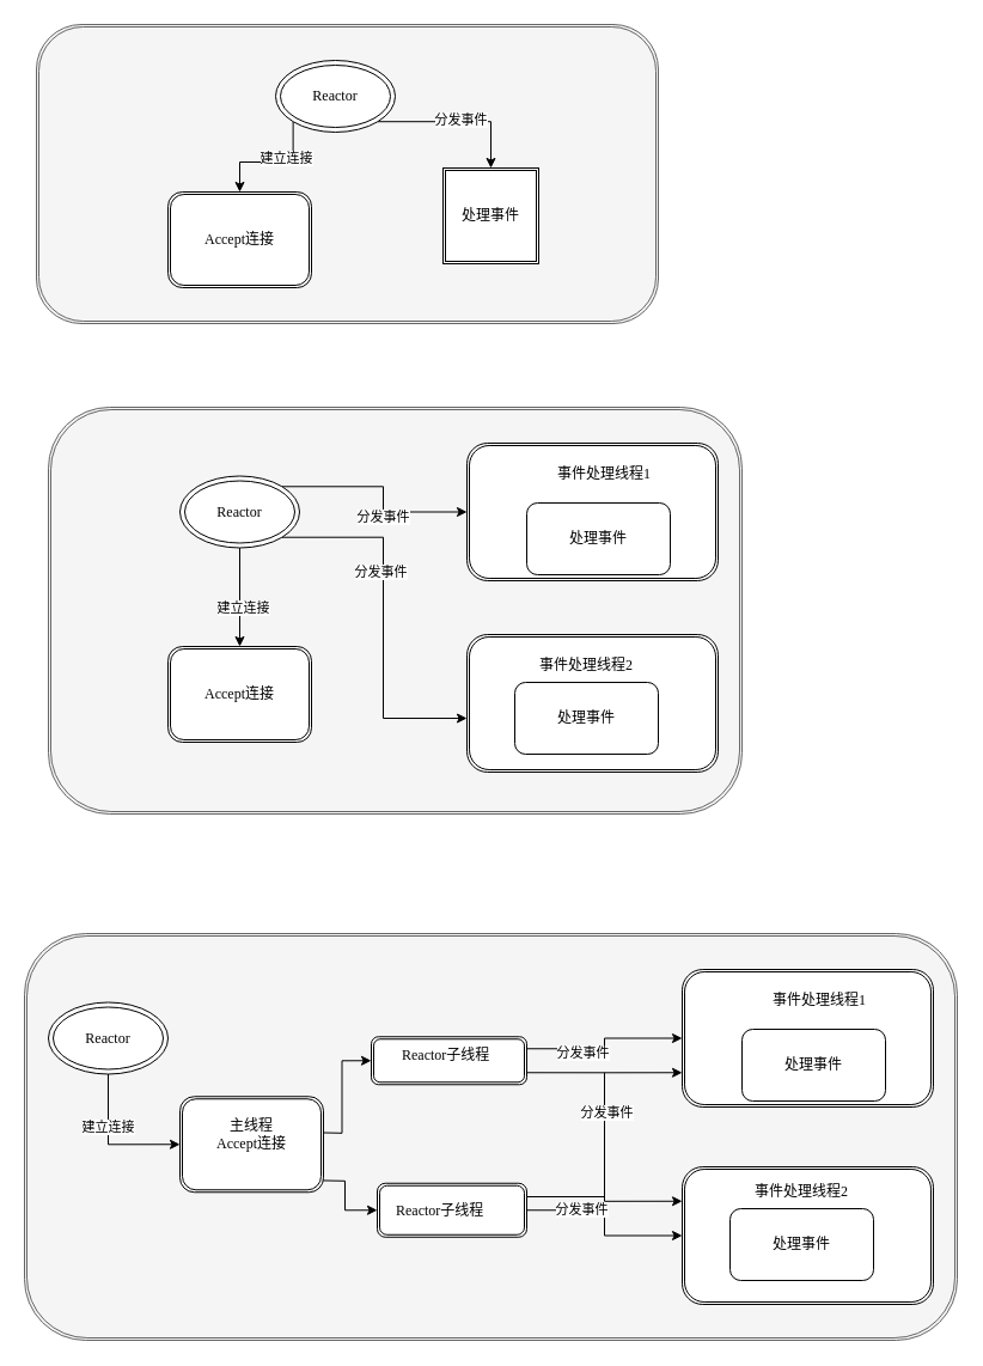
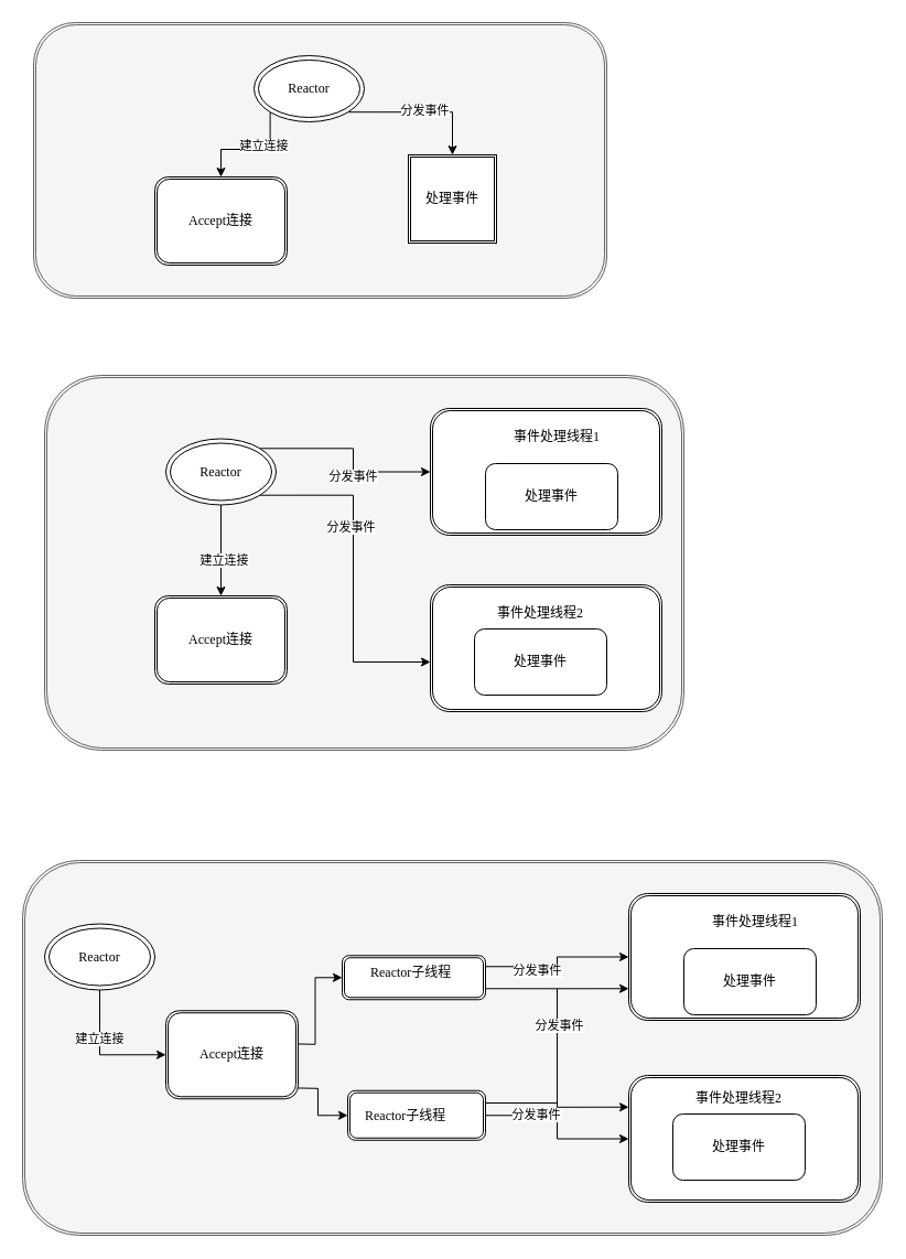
- <mxCell id="43" value="主线程" style="text;html=1;strokeColor=none;fillColor=none;align=center;verticalAlign=middle;whiteSpace=wrap;rounded=0;fontFamily=Comic Sans MS;" vertex="1" parent="1"><mxGeometry x="180" y="926.25" width="60" height="30" as="geometry" /></mxCell>
